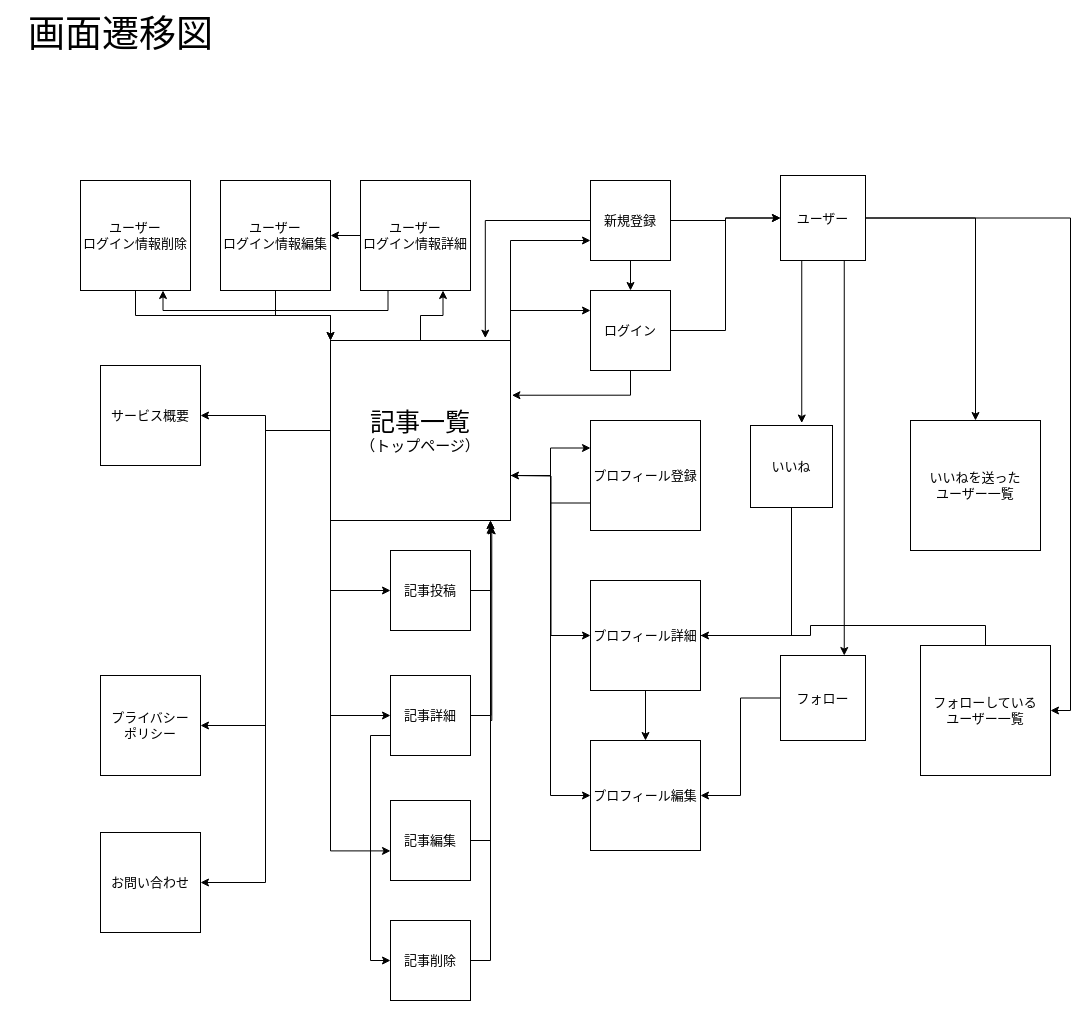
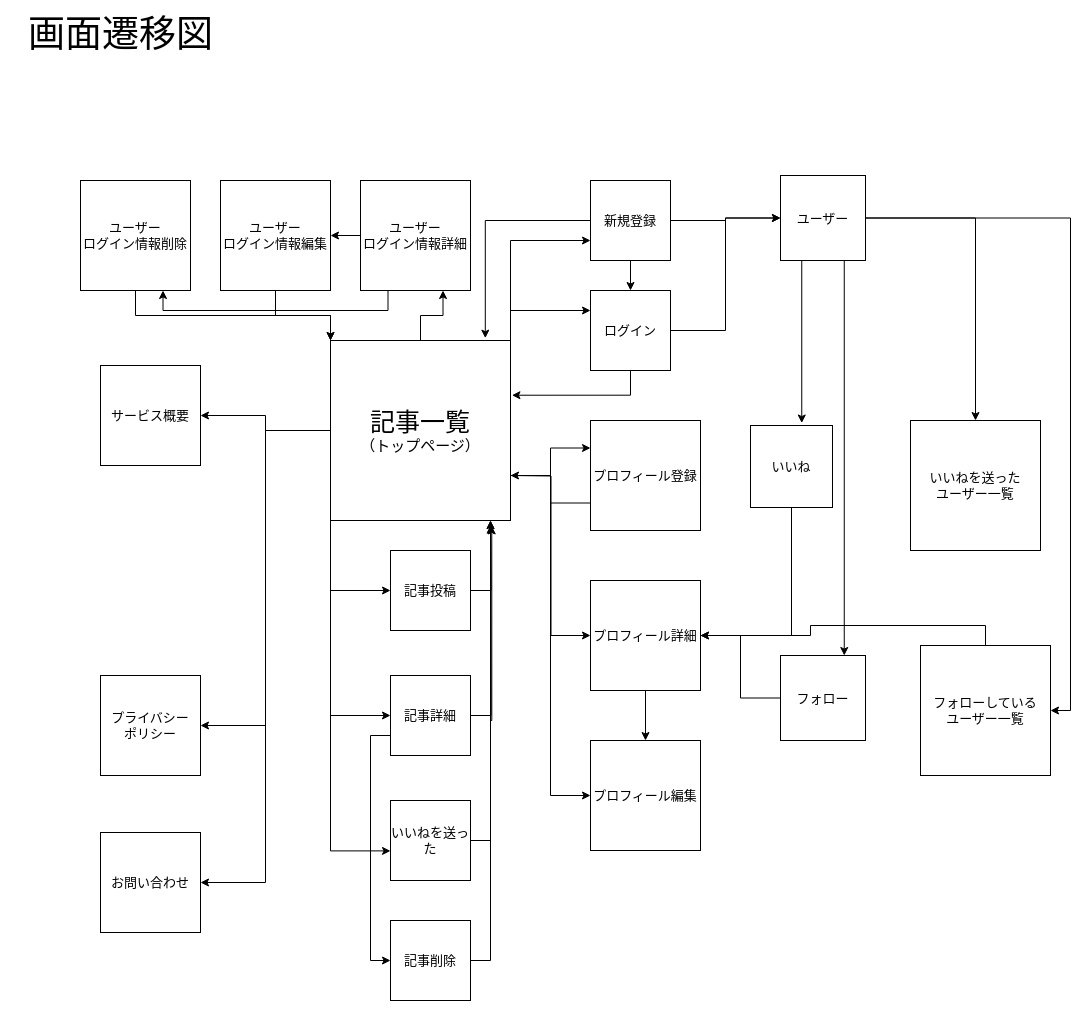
- <mxCell id="43" style="edgeStyle=orthogonalEdgeStyle;rounded=0;orthogonalLoop=1;jettySize=auto;html=1;exitX=0;exitY=0.5;exitDx=0;exitDy=0;fontSize=13;" edge="1" parent="1" source="44" target="33"><mxGeometry relative="1" as="geometry" /></mxCell>
+ <mxCell id="43" style="edgeStyle=orthogonalEdgeStyle;rounded=0;orthogonalLoop=1;jettySize=auto;html=1;exitX=0;exitY=0.5;exitDx=0;exitDy=0;entryX=1;entryY=0.5;entryDx=0;entryDy=0;fontSize=13;" edge="1" parent="1" source="44" target="30"><mxGeometry relative="1" as="geometry" /></mxCell>
- <mxCell id="32" value="記事編集" style="whiteSpace=wrap;html=1;aspect=fixed;strokeWidth=1;fontSize=13;" vertex="1" parent="1"><mxGeometry x="390" y="800" width="80" height="80" as="geometry" /></mxCell>
+ <mxCell id="32" value="いいねを送った" style="whiteSpace=wrap;html=1;aspect=fixed;strokeWidth=1;fontSize=13;" vertex="1" parent="1"><mxGeometry x="390" y="800" width="80" height="80" as="geometry" /></mxCell>
